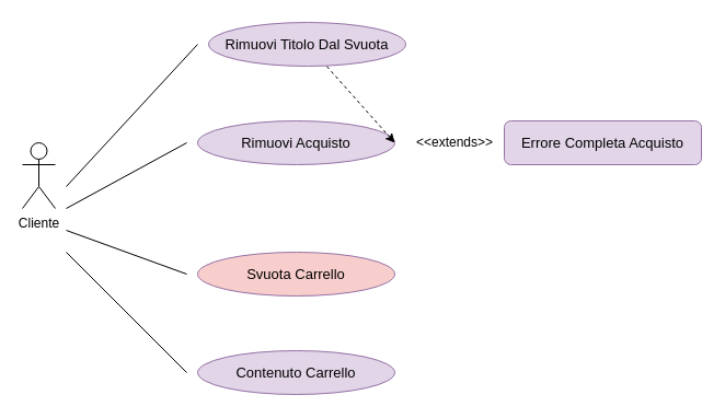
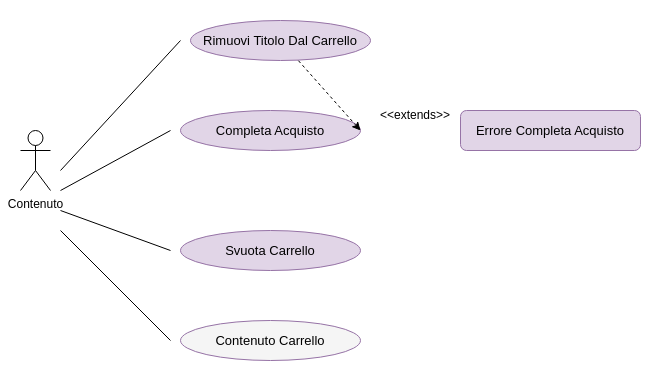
- <mxCell id="3" value="&lt;font style=&quot;font-size: 13px&quot;&gt;Rimuovi Titolo Dal Svuota&lt;/font&gt;" style="ellipse;whiteSpace=wrap;html=1;fillColor=#e1d5e7;strokeColor=#9673a6;" parent="1" vertex="1"><mxGeometry x="190" y="20" width="180" height="40" as="geometry" /></mxCell>
+ <mxCell id="3" value="&lt;font style=&quot;font-size: 13px&quot;&gt;Rimuovi Titolo Dal Carrello&lt;/font&gt;" style="ellipse;whiteSpace=wrap;html=1;fillColor=#e1d5e7;strokeColor=#9673a6;" parent="1" vertex="1"><mxGeometry x="190" y="20" width="180" height="40" as="geometry" /></mxCell>
- <mxCell id="4" value="&lt;font style=&quot;font-size: 13px&quot;&gt;Rimuovi Acquisto&lt;/font&gt;" style="ellipse;whiteSpace=wrap;html=1;fillColor=#e1d5e7;strokeColor=#9673a6;" parent="1" vertex="1"><mxGeometry x="180" y="110" width="180" height="40" as="geometry" /></mxCell>
+ <mxCell id="4" value="&lt;font style=&quot;font-size: 13px&quot;&gt;Completa Acquisto&lt;/font&gt;" style="ellipse;whiteSpace=wrap;html=1;fillColor=#e1d5e7;strokeColor=#9673a6;" parent="1" vertex="1"><mxGeometry x="180" y="110" width="180" height="40" as="geometry" /></mxCell>
- <mxCell id="13" value="&amp;lt;&amp;lt;extends&amp;gt;&amp;gt;" style="text;html=1;strokeColor=none;fillColor=none;align=center;verticalAlign=middle;whiteSpace=wrap;rounded=0;" parent="1" vertex="1"><mxGeometry x="380" y="115" width="70" height="30" as="geometry" /></mxCell>
+ <mxCell id="13" value="&amp;lt;&amp;lt;extends&amp;gt;&amp;gt;" style="text;html=1;strokeColor=none;fillColor=none;align=center;verticalAlign=middle;whiteSpace=wrap;rounded=0;" parent="1" vertex="1"><mxGeometry x="380" y="100" width="70" height="30" as="geometry" /></mxCell>
- <mxCell id="2" value="Cliente" style="shape=umlActor;verticalLabelPosition=bottom;verticalAlign=top;html=1;outlineConnect=0;" parent="1" vertex="1"><mxGeometry x="20" y="130" width="30" height="60" as="geometry" /></mxCell>
+ <mxCell id="2" value="Contenuto" style="shape=umlActor;verticalLabelPosition=bottom;verticalAlign=top;html=1;outlineConnect=0;" parent="1" vertex="1"><mxGeometry x="20" y="130" width="30" height="60" as="geometry" /></mxCell>
- <mxCell id="5" value="&lt;font style=&quot;font-size: 13px&quot;&gt;Svuota Carrello&lt;/font&gt;" style="ellipse;whiteSpace=wrap;html=1;fillColor=#f8cecc;strokeColor=#9673a6;" parent="1" vertex="1"><mxGeometry x="180" y="230" width="180" height="40" as="geometry" /></mxCell>
+ <mxCell id="5" value="&lt;font style=&quot;font-size: 13px&quot;&gt;Svuota Carrello&lt;/font&gt;" style="ellipse;whiteSpace=wrap;html=1;fillColor=#e1d5e7;strokeColor=#9673a6;" parent="1" vertex="1"><mxGeometry x="180" y="230" width="180" height="40" as="geometry" /></mxCell>
- <mxCell id="9" value="&lt;font style=&quot;font-size: 13px&quot;&gt;Contenuto Carrello&lt;/font&gt;" style="ellipse;whiteSpace=wrap;html=1;fillColor=#e1d5e7;strokeColor=#9673a6;" parent="1" vertex="1"><mxGeometry x="180" y="320" width="180" height="40" as="geometry" /></mxCell>
+ <mxCell id="9" value="&lt;font style=&quot;font-size: 13px&quot;&gt;Contenuto Carrello&lt;/font&gt;" style="ellipse;whiteSpace=wrap;html=1;fillColor=#f5f5f5;strokeColor=#9673a6;" parent="1" vertex="1"><mxGeometry x="180" y="320" width="180" height="40" as="geometry" /></mxCell>
